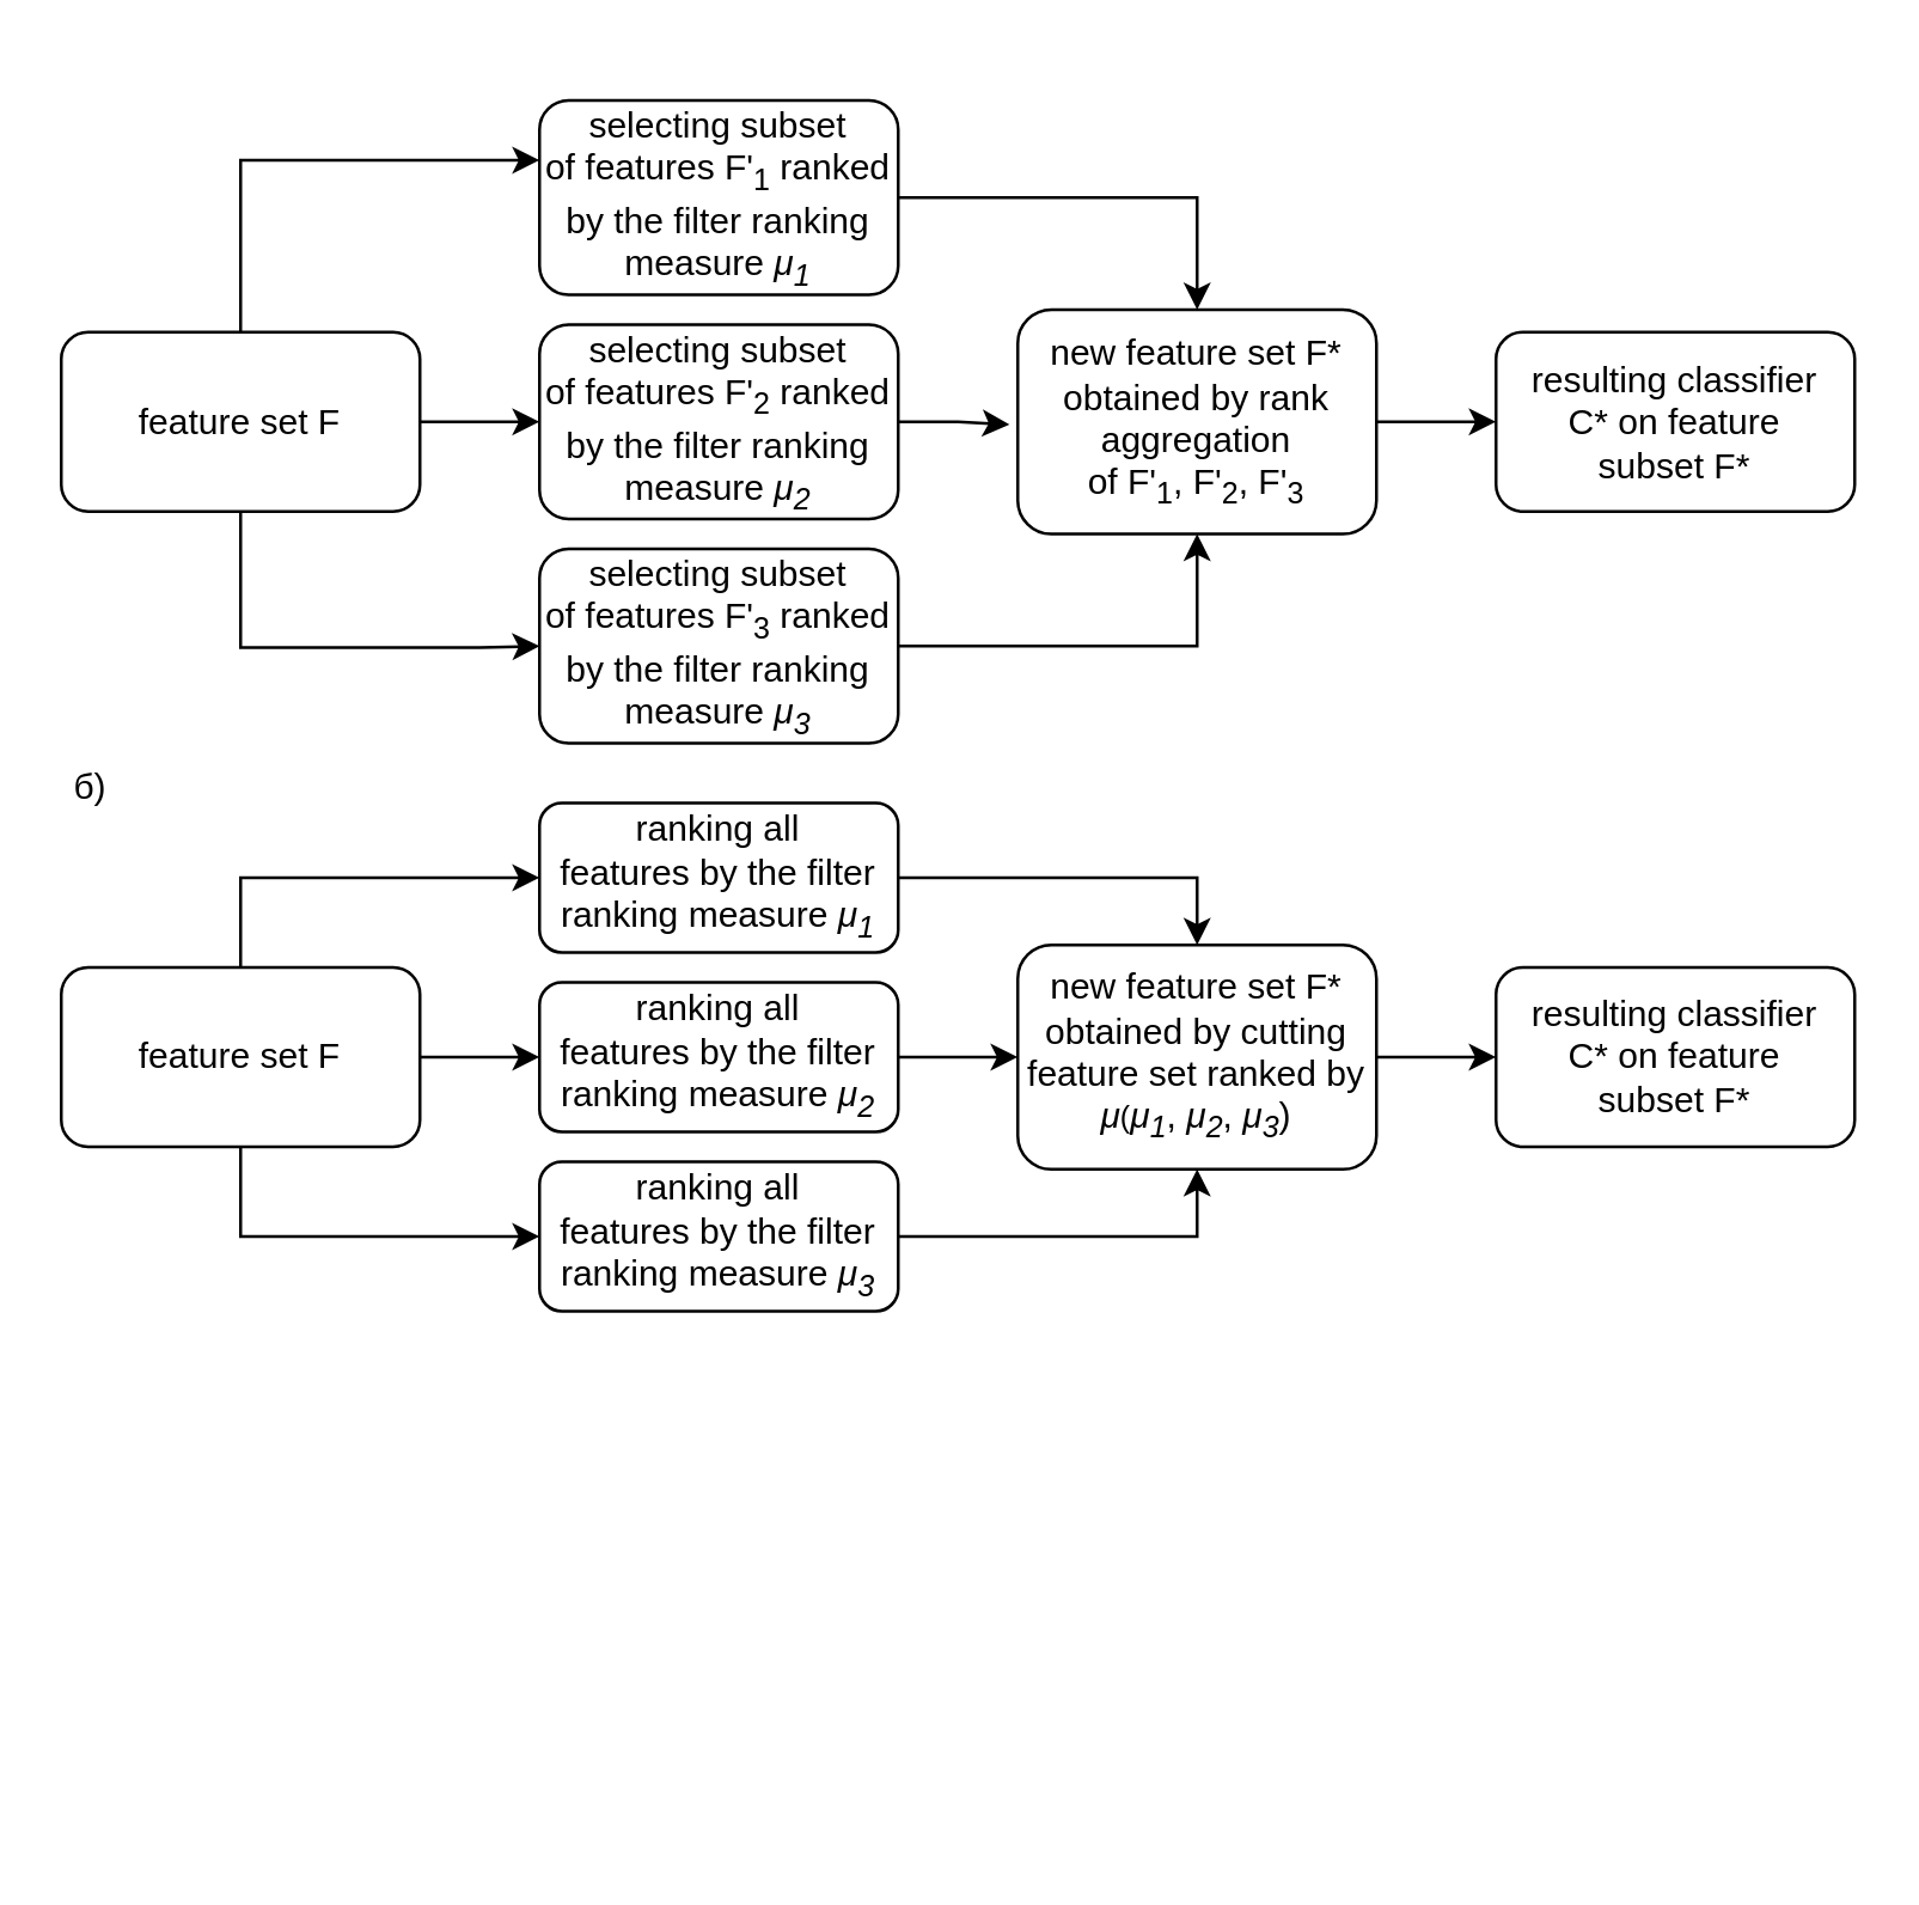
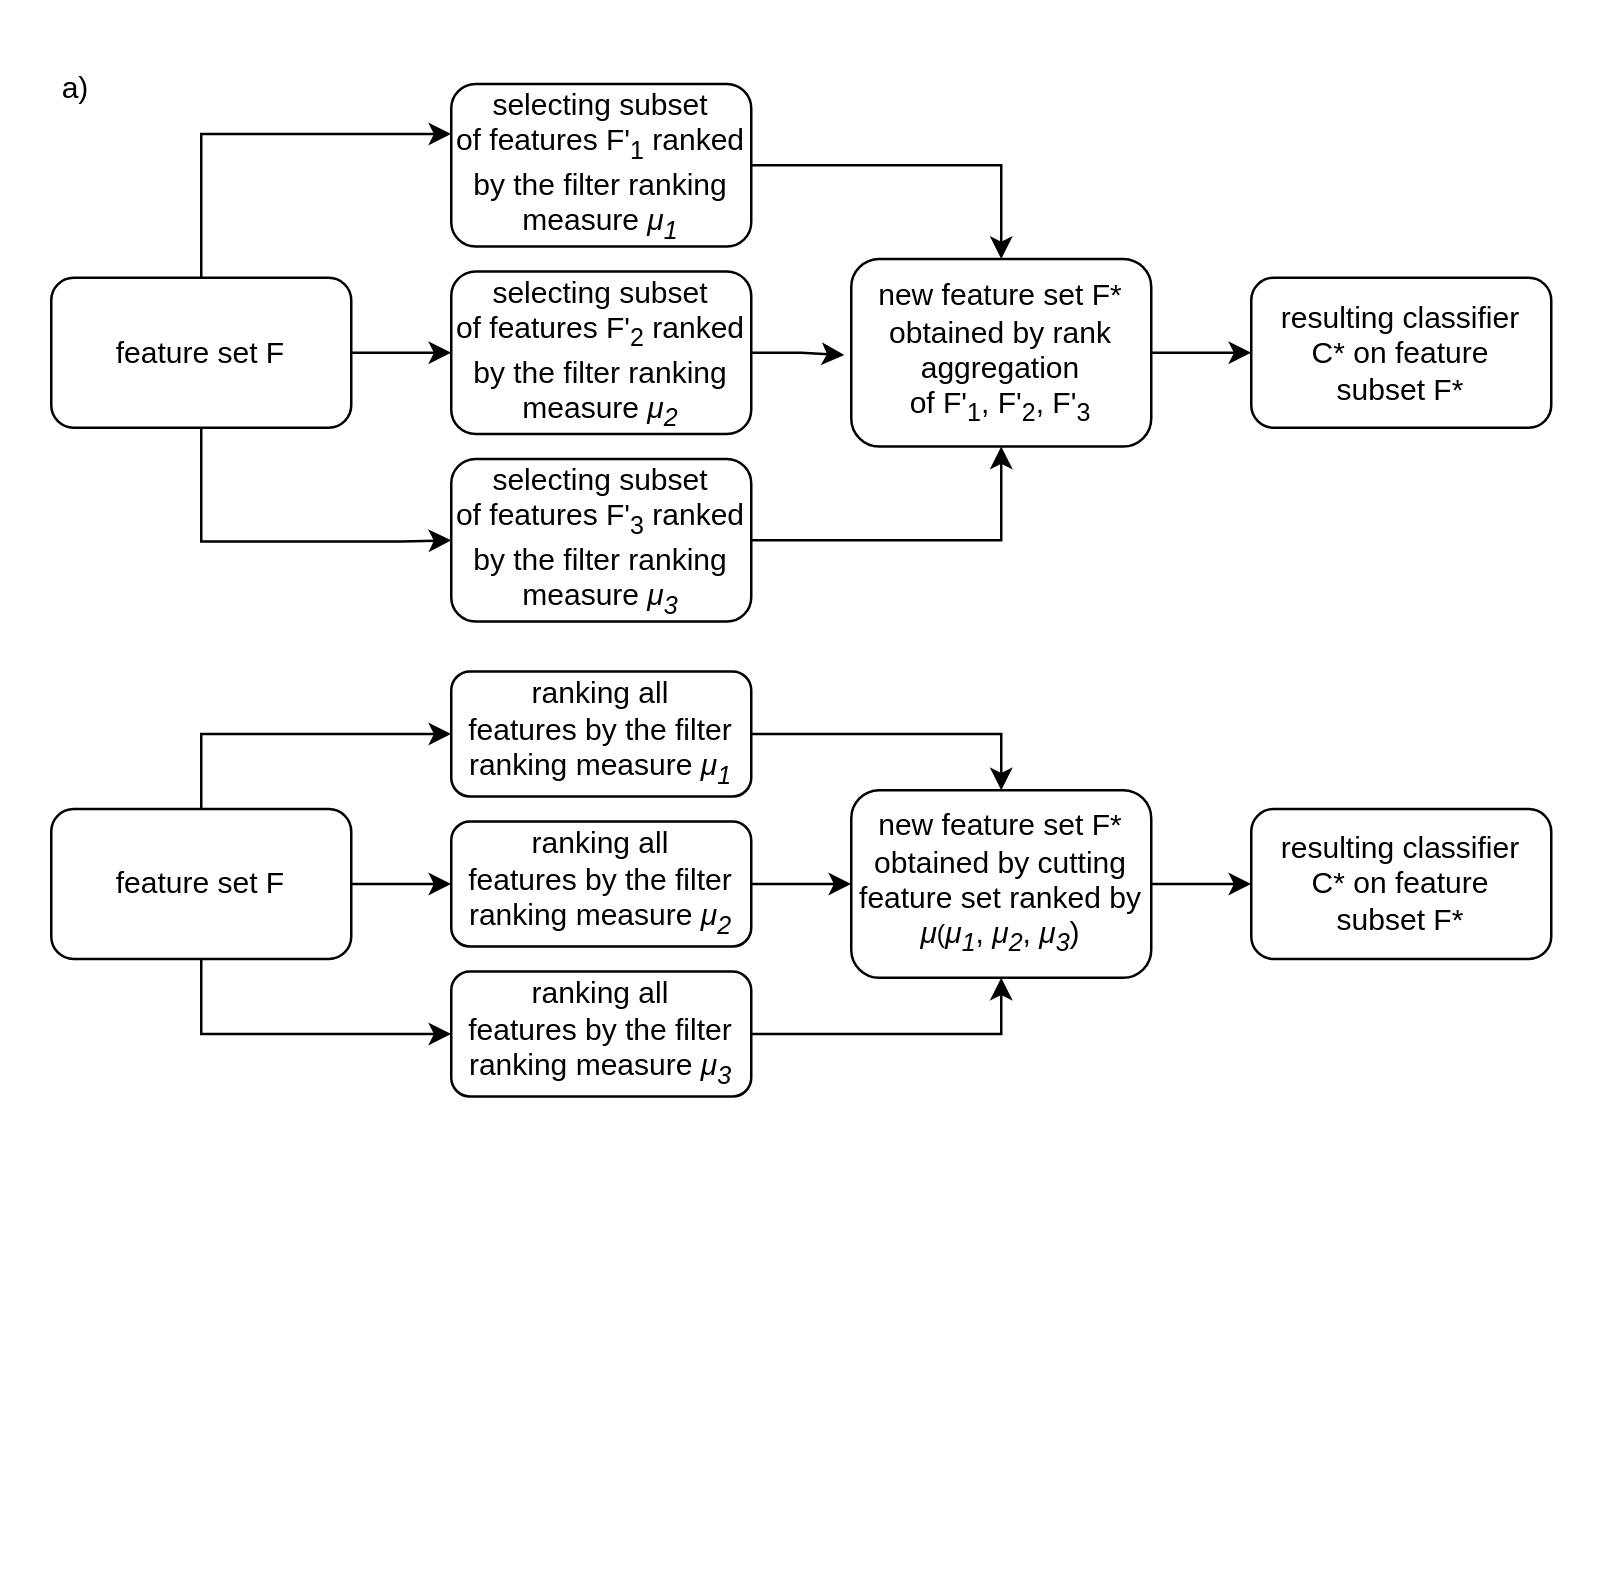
+ <mxCell id="31" value="а)" style="text;html=1;strokeColor=none;fillColor=none;align=center;verticalAlign=middle;whiteSpace=wrap;rounded=0;" vertex="1" parent="1"><mxGeometry x="20" y="20" width="20" height="30" as="geometry" /></mxCell>
- <mxCell id="32" value="б)" style="text;html=1;strokeColor=none;fillColor=none;align=center;verticalAlign=middle;whiteSpace=wrap;rounded=0;" vertex="1" parent="1"><mxGeometry x="20" y="248" width="20" height="30" as="geometry" /></mxCell>
